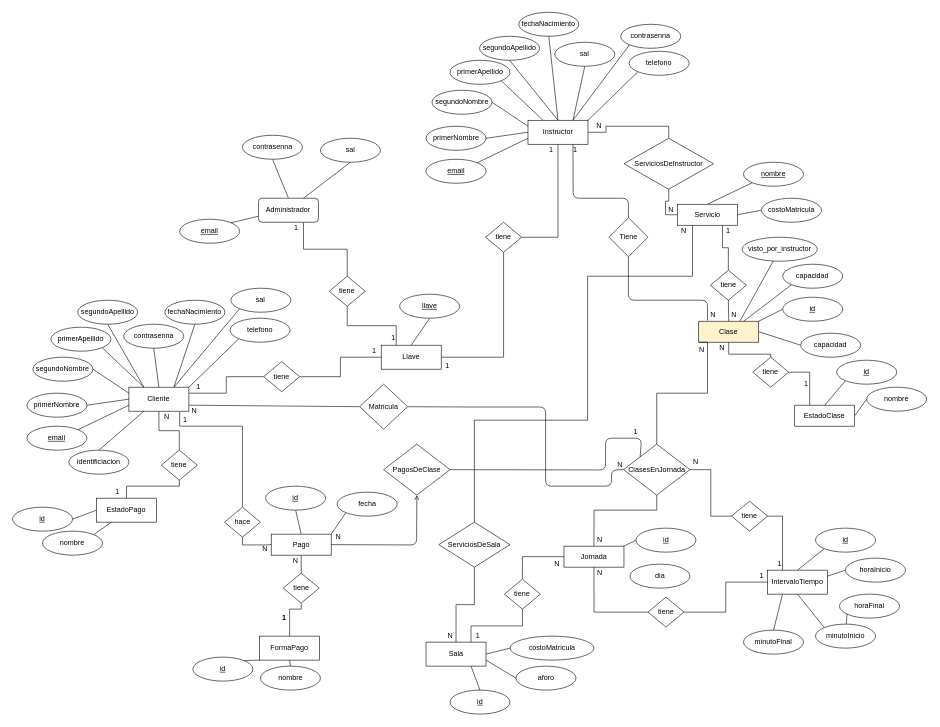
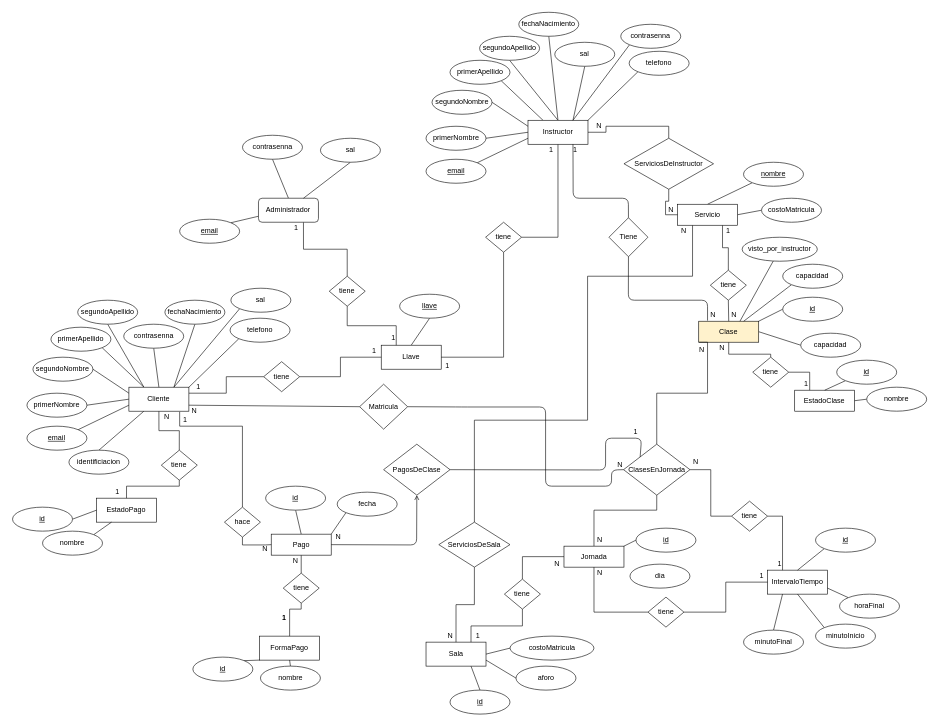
- <mxCell id="54" value="EstadoClase" style="whiteSpace=wrap;html=1;align=center;" parent="1" vertex="1"><mxGeometry x="1324.34" y="675" width="100" height="35" as="geometry" /></mxCell>
+ <mxCell id="54" value="EstadoClase" style="whiteSpace=wrap;html=1;align=center;" parent="1" vertex="1"><mxGeometry x="1324.34" y="650" width="100" height="35" as="geometry" /></mxCell>
- <mxCell id="43" value="horaInicio" style="ellipse;whiteSpace=wrap;html=1;align=center;" parent="1" vertex="1"><mxGeometry x="1409.04" y="930" width="100" height="40" as="geometry" /></mxCell>
- <mxCell id="42" style="edgeStyle=none;rounded=0;orthogonalLoop=1;jettySize=auto;html=1;exitX=0;exitY=0.5;exitDx=0;exitDy=0;entryX=1;entryY=0.25;entryDx=0;entryDy=0;endArrow=none;endFill=0;" parent="1" source="43" target="39" edge="1"><mxGeometry relative="1" as="geometry" /></mxCell>
- <mxCell id="44" style="edgeStyle=none;rounded=0;orthogonalLoop=1;jettySize=auto;html=1;exitX=0;exitY=0;exitDx=0;exitDy=0;endArrow=none;endFill=0;" parent="1" source="45" target="47" edge="1"><mxGeometry relative="1" as="geometry" /></mxCell>
+ <mxCell id="44" style="edgeStyle=none;rounded=0;orthogonalLoop=1;jettySize=auto;html=1;exitX=0;exitY=0;exitDx=0;exitDy=0;entryX=1;entryY=0.75;entryDx=0;entryDy=0;endArrow=none;endFill=0;" parent="1" source="45" target="39" edge="1"><mxGeometry relative="1" as="geometry" /></mxCell>
